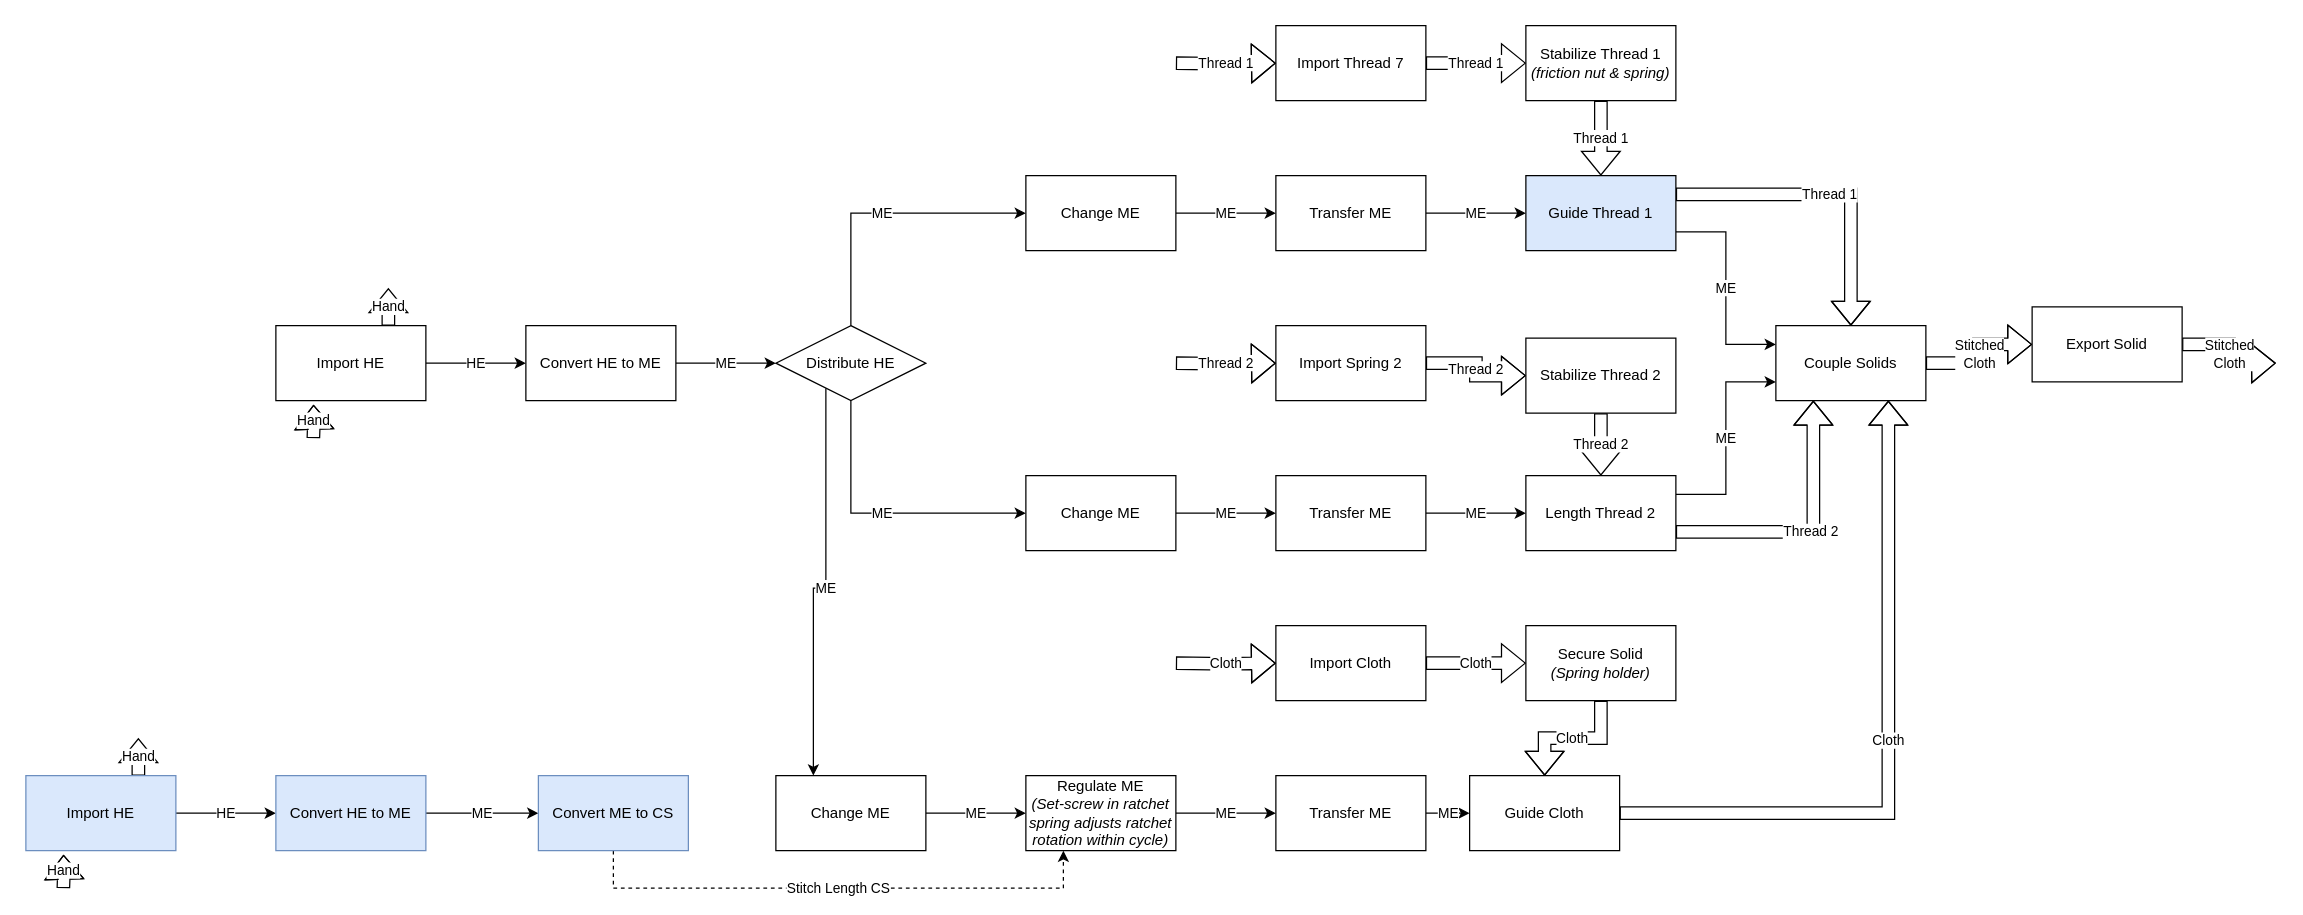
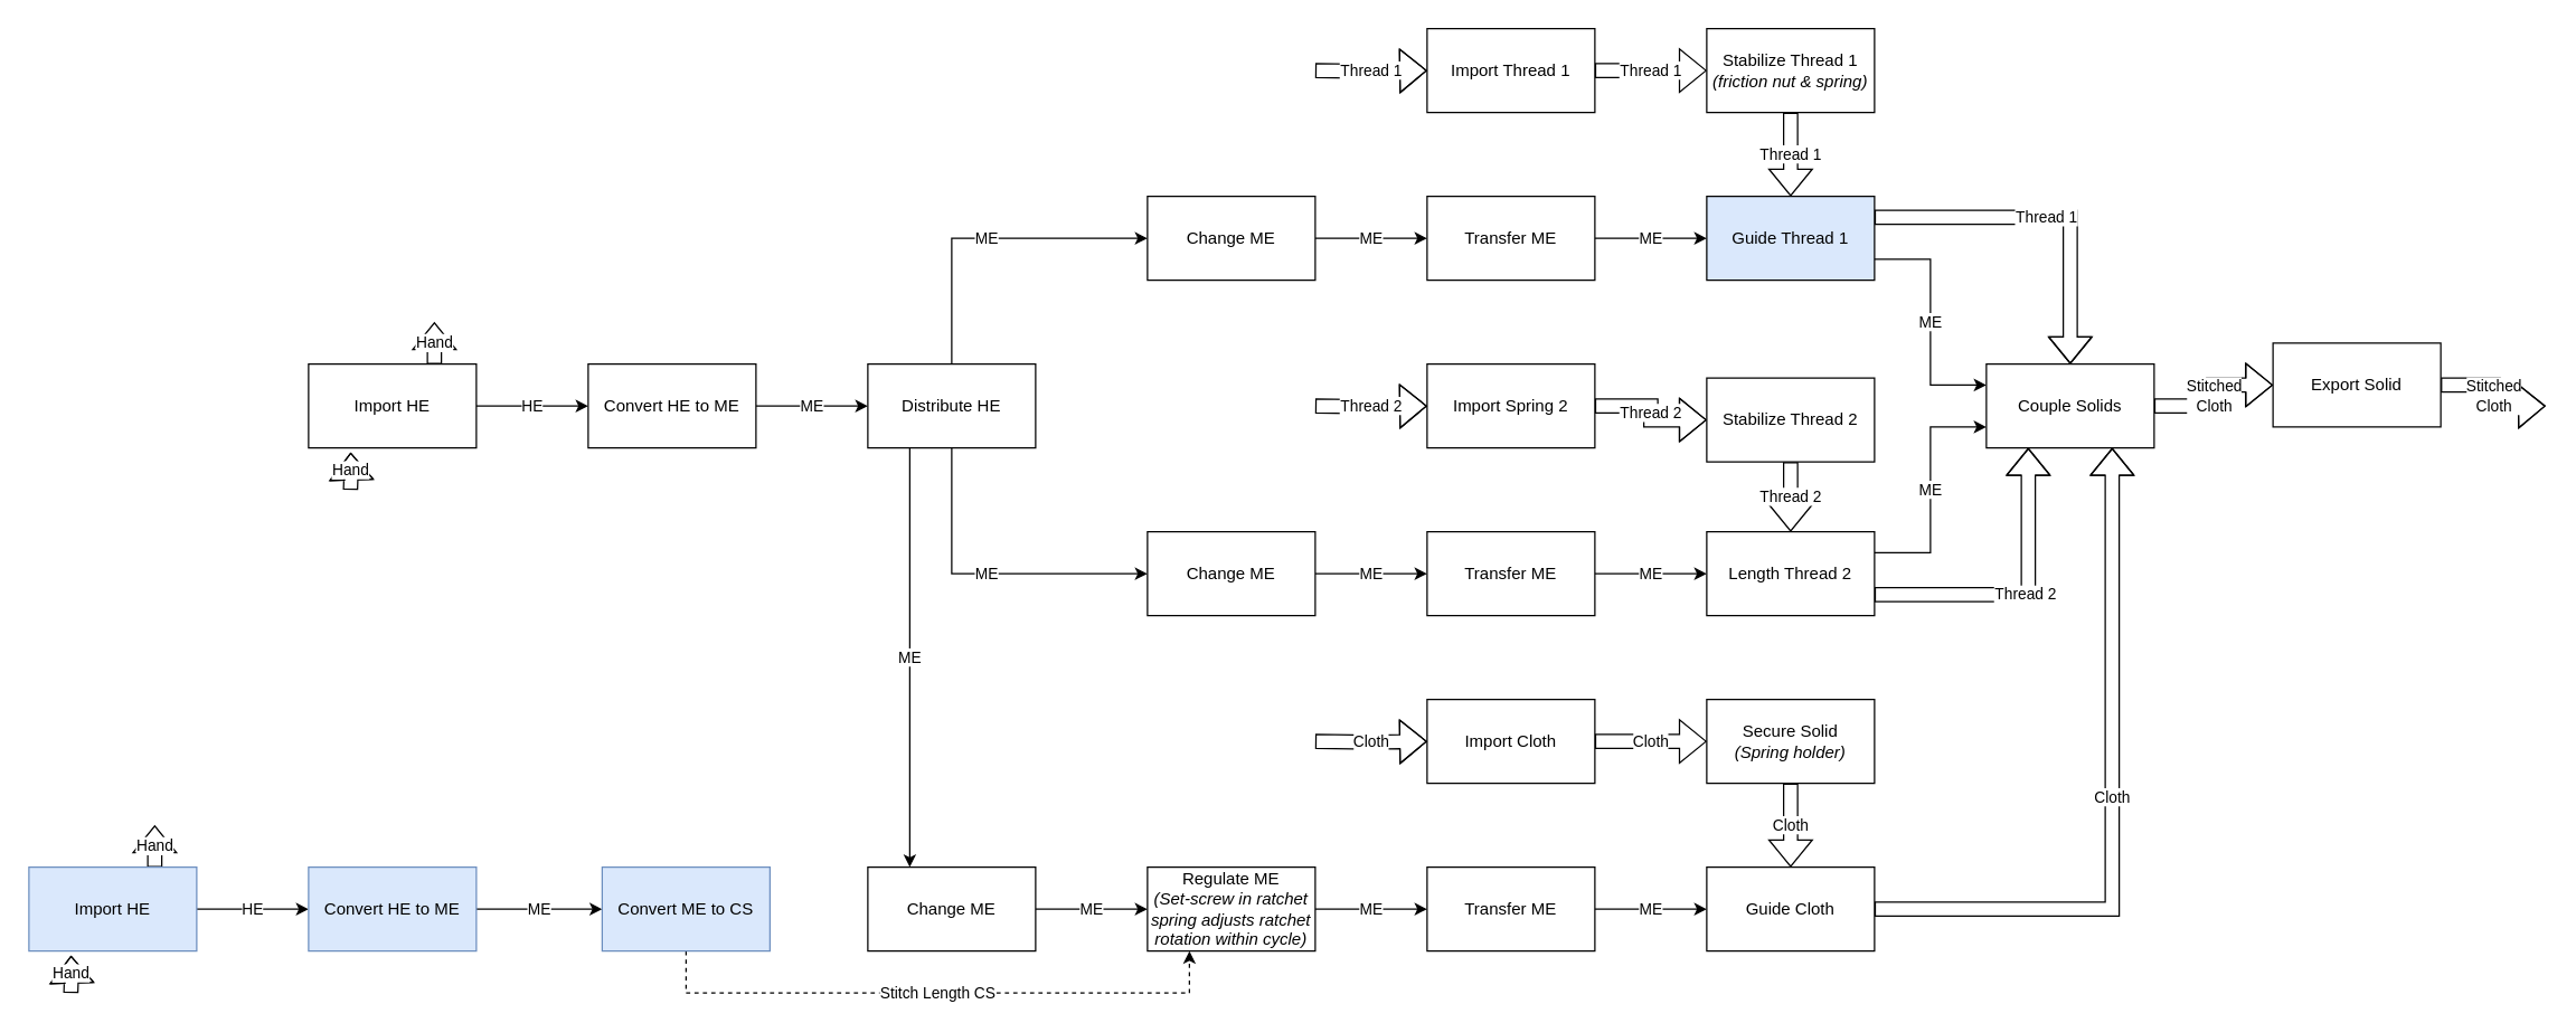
- <mxCell id="36" value="Import Thread 7" style="rounded=0;whiteSpace=wrap;html=1;" parent="1" vertex="1"><mxGeometry x="1020" y="20" width="120" height="60" as="geometry" /></mxCell>
+ <mxCell id="36" value="Import Thread 1" style="rounded=0;whiteSpace=wrap;html=1;" parent="1" vertex="1"><mxGeometry x="1020" y="20" width="120" height="60" as="geometry" /></mxCell>
- <mxCell id="11" value="Distribute HE" style="rhombus;whiteSpace=wrap;html=1;" parent="1" vertex="1"><mxGeometry x="620" y="260" width="120" height="60" as="geometry" /></mxCell>
+ <mxCell id="11" value="Distribute HE" style="rounded=0;whiteSpace=wrap;html=1;" parent="1" vertex="1"><mxGeometry x="620" y="260" width="120" height="60" as="geometry" /></mxCell>
- <mxCell id="34" value="Guide Cloth" style="rounded=0;whiteSpace=wrap;html=1;" parent="1" vertex="1"><mxGeometry x="1175" y="620" width="120" height="60" as="geometry" /></mxCell>
+ <mxCell id="34" value="Guide Cloth" style="rounded=0;whiteSpace=wrap;html=1;" parent="1" vertex="1"><mxGeometry x="1220" y="620" width="120" height="60" as="geometry" /></mxCell>
